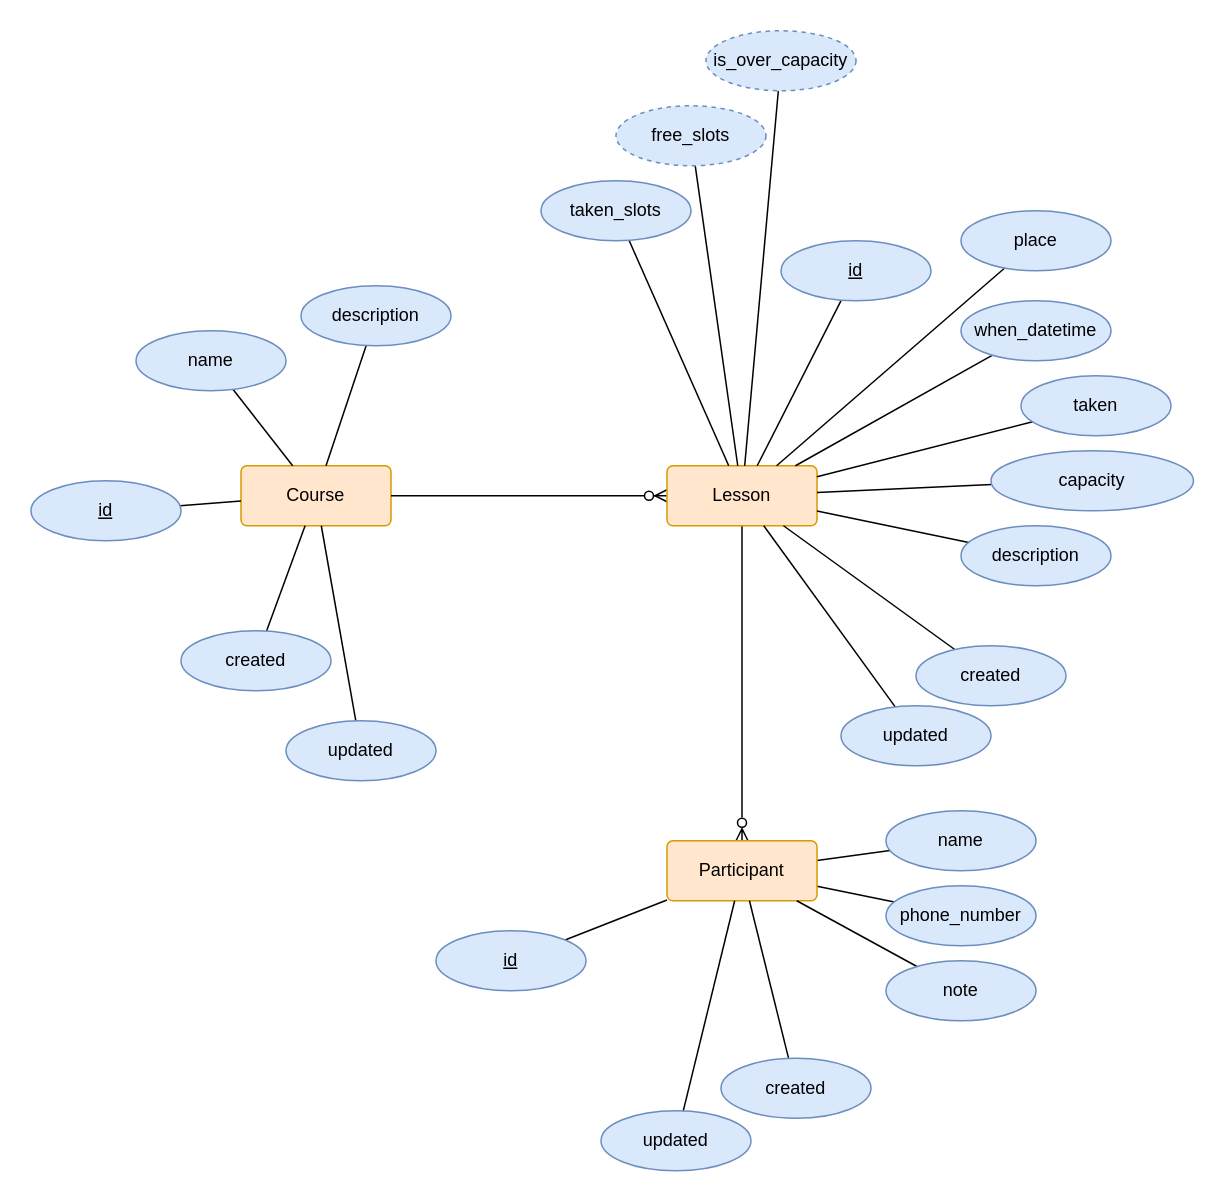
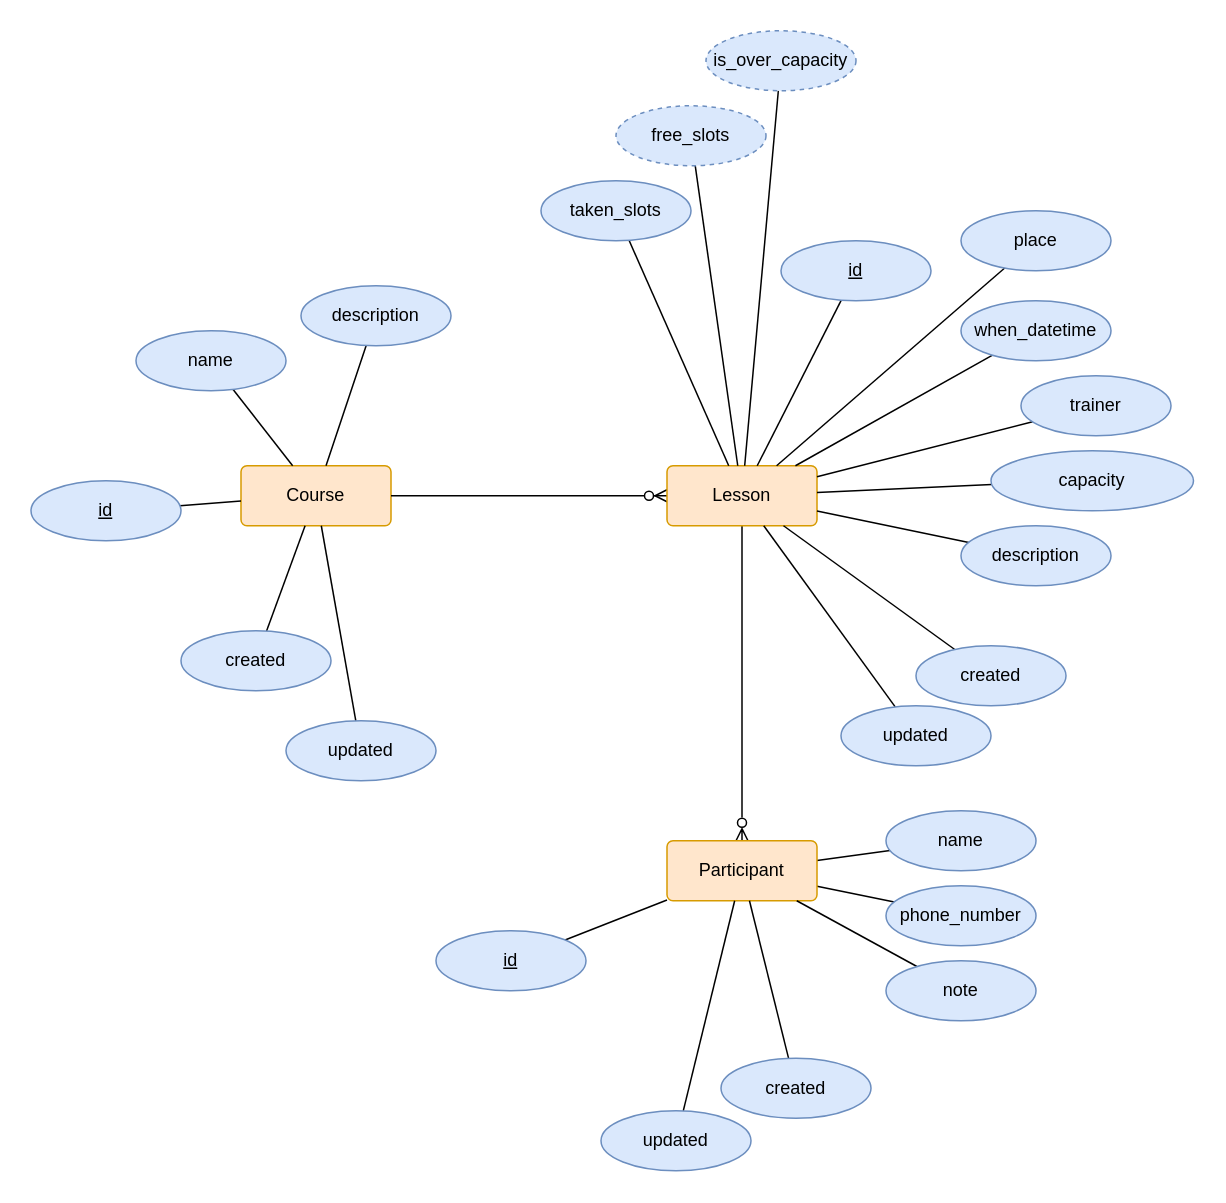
- <mxCell id="15" value="taken" style="ellipse;whiteSpace=wrap;html=1;align=center;fillColor=#dae8fc;strokeColor=#6c8ebf;" parent="1" vertex="1"><mxGeometry x="680" y="250" width="100" height="40" as="geometry" /></mxCell>
+ <mxCell id="15" value="trainer" style="ellipse;whiteSpace=wrap;html=1;align=center;fillColor=#dae8fc;strokeColor=#6c8ebf;" parent="1" vertex="1"><mxGeometry x="680" y="250" width="100" height="40" as="geometry" /></mxCell>
